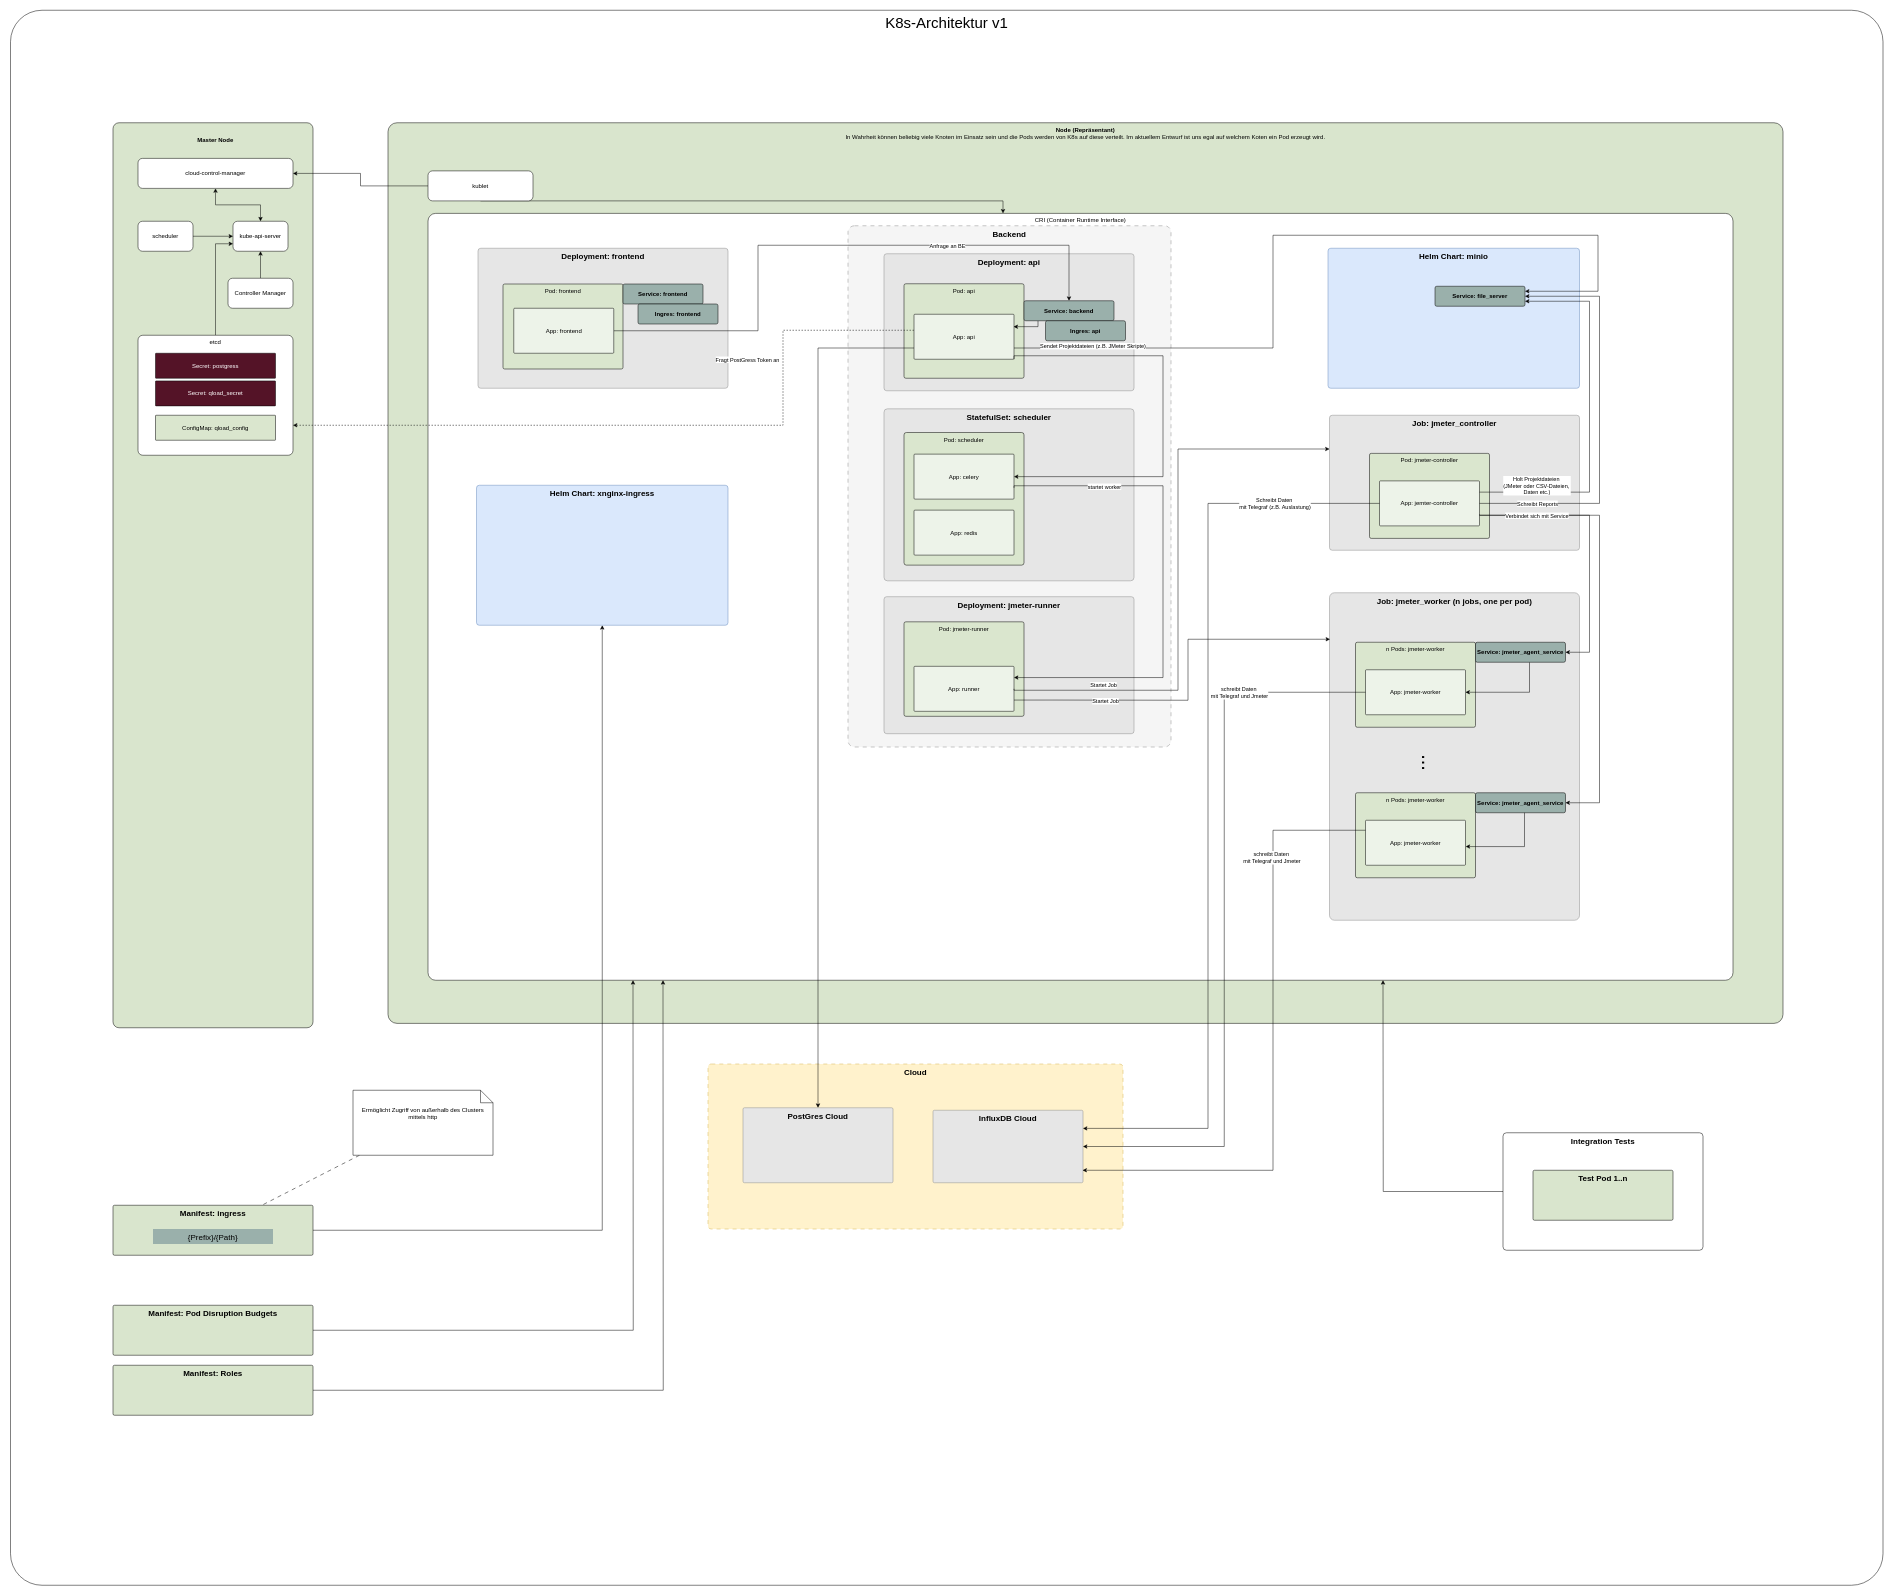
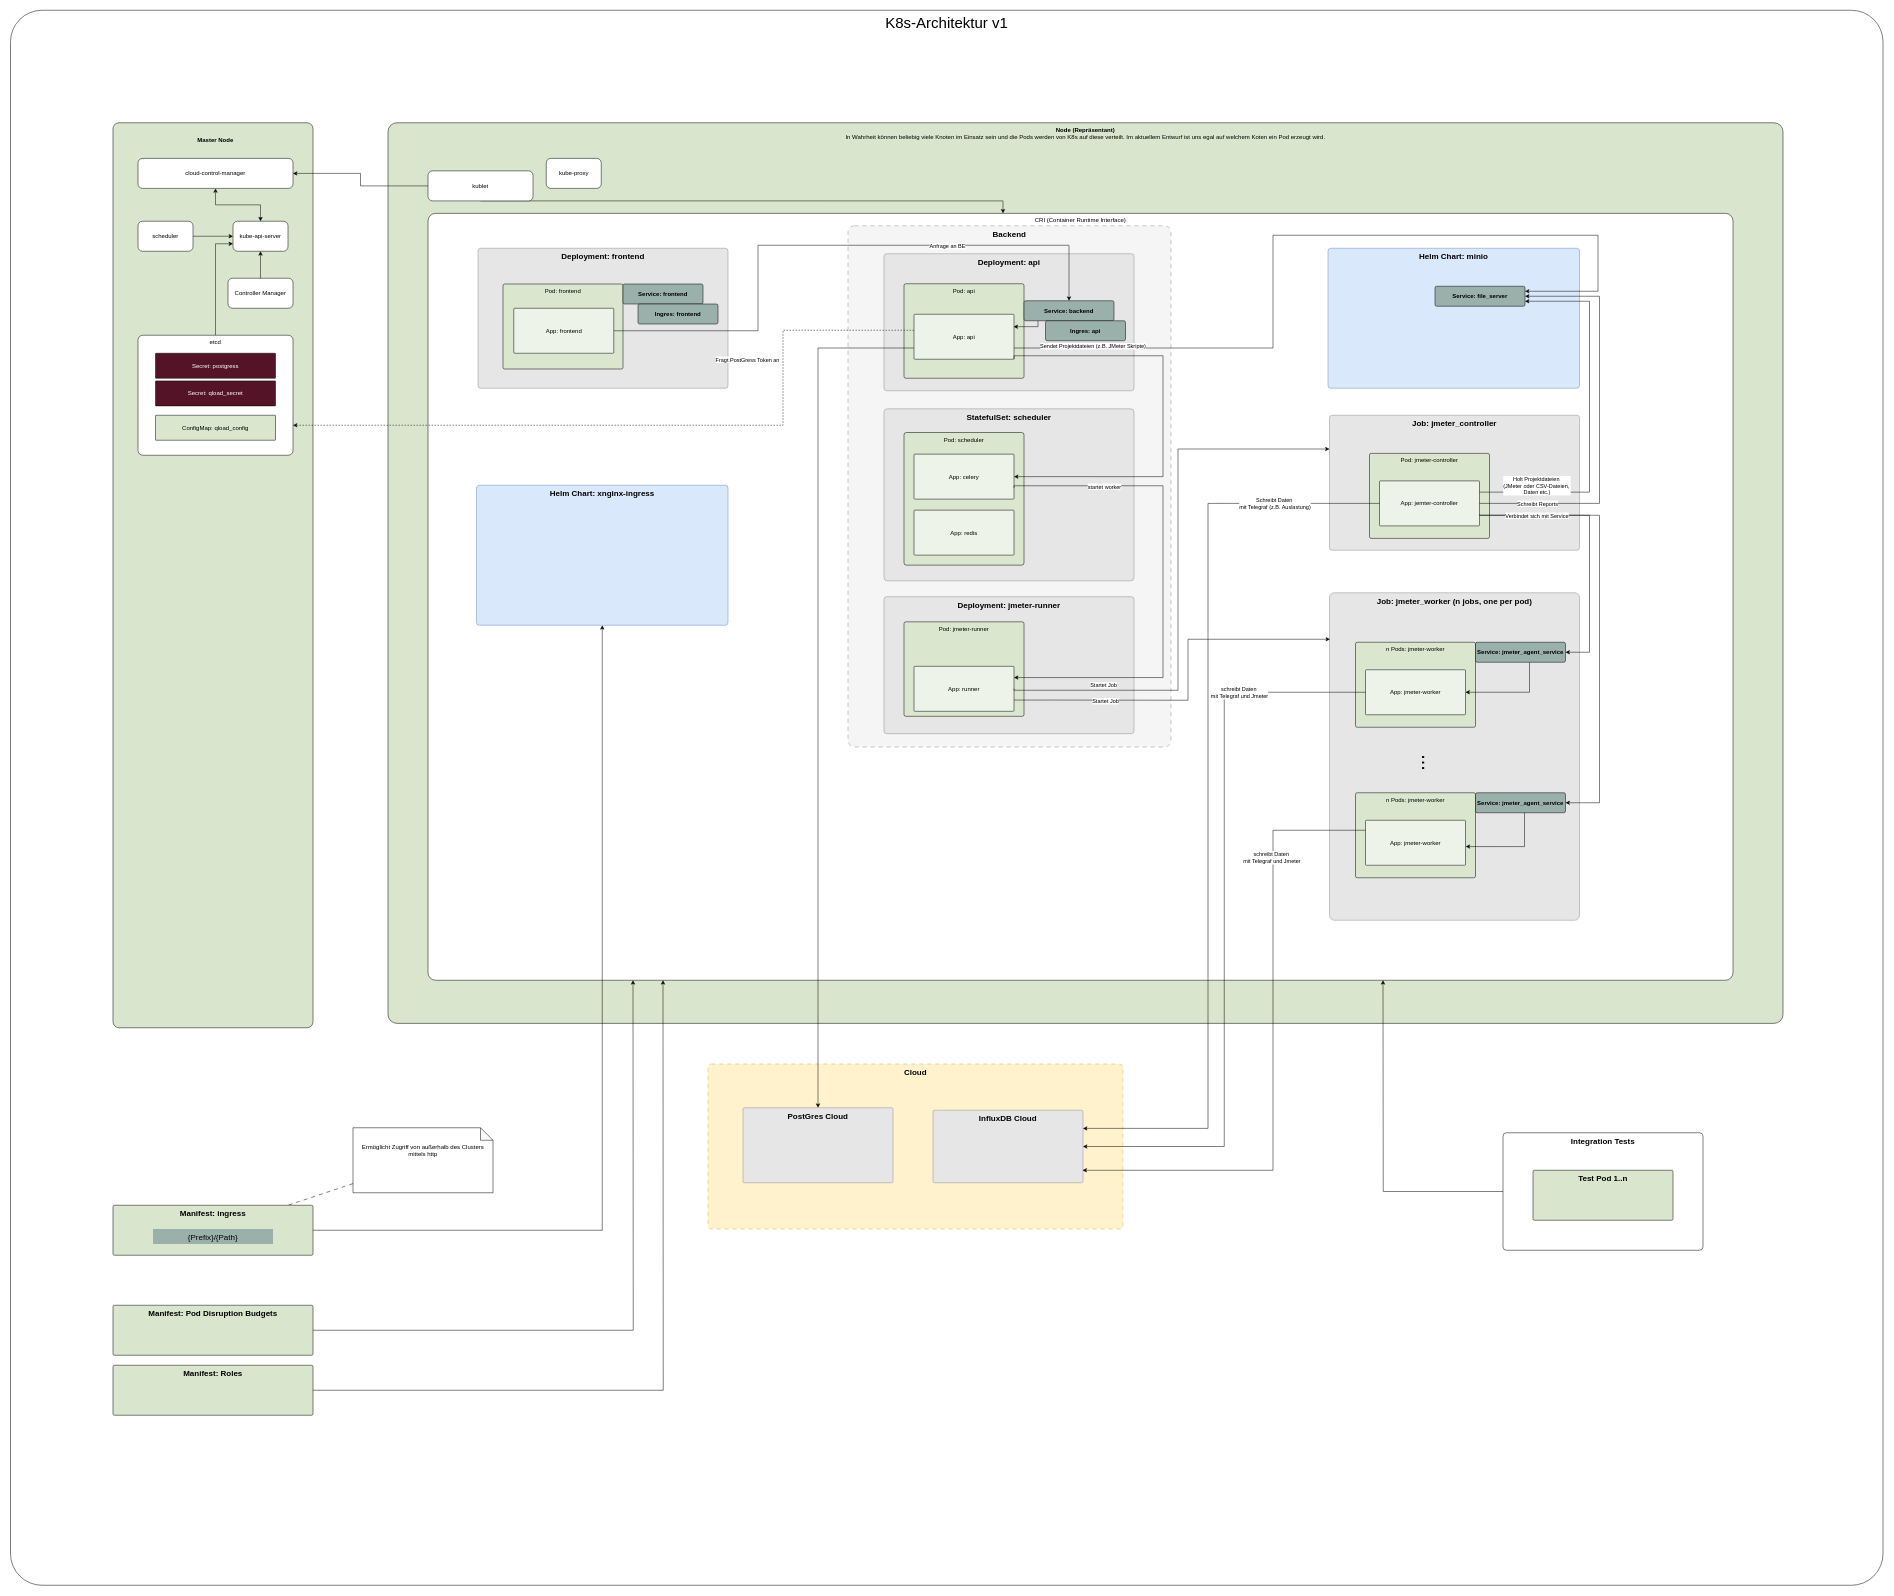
+ <mxCell id="46" value="kube-proxy" style="rounded=1;whiteSpace=wrap;html=1;movable=1;resizable=1;rotatable=1;deletable=1;editable=1;locked=0;connectable=1;" parent="1" vertex="1"><mxGeometry x="1091.5" y="316.25" width="110" height="60" as="geometry" /></mxCell>
- <mxCell id="11" value="Ermöglicht Zugriff von außerhalb des Clusters mittels http" style="shape=note2;boundedLbl=1;whiteSpace=wrap;html=1;size=25;verticalAlign=top;align=center;movable=1;resizable=1;rotatable=1;deletable=1;editable=1;locked=0;connectable=1;" parent="1" vertex="1"><mxGeometry x="705" y="2180" width="280" height="130" as="geometry" /></mxCell>
+ <mxCell id="11" value="Ermöglicht Zugriff von außerhalb des Clusters mittels http" style="shape=note2;boundedLbl=1;whiteSpace=wrap;html=1;size=25;verticalAlign=top;align=center;movable=1;resizable=1;rotatable=1;deletable=1;editable=1;locked=0;connectable=1;" parent="1" vertex="1"><mxGeometry x="705" y="2255" width="280" height="130" as="geometry" /></mxCell>
